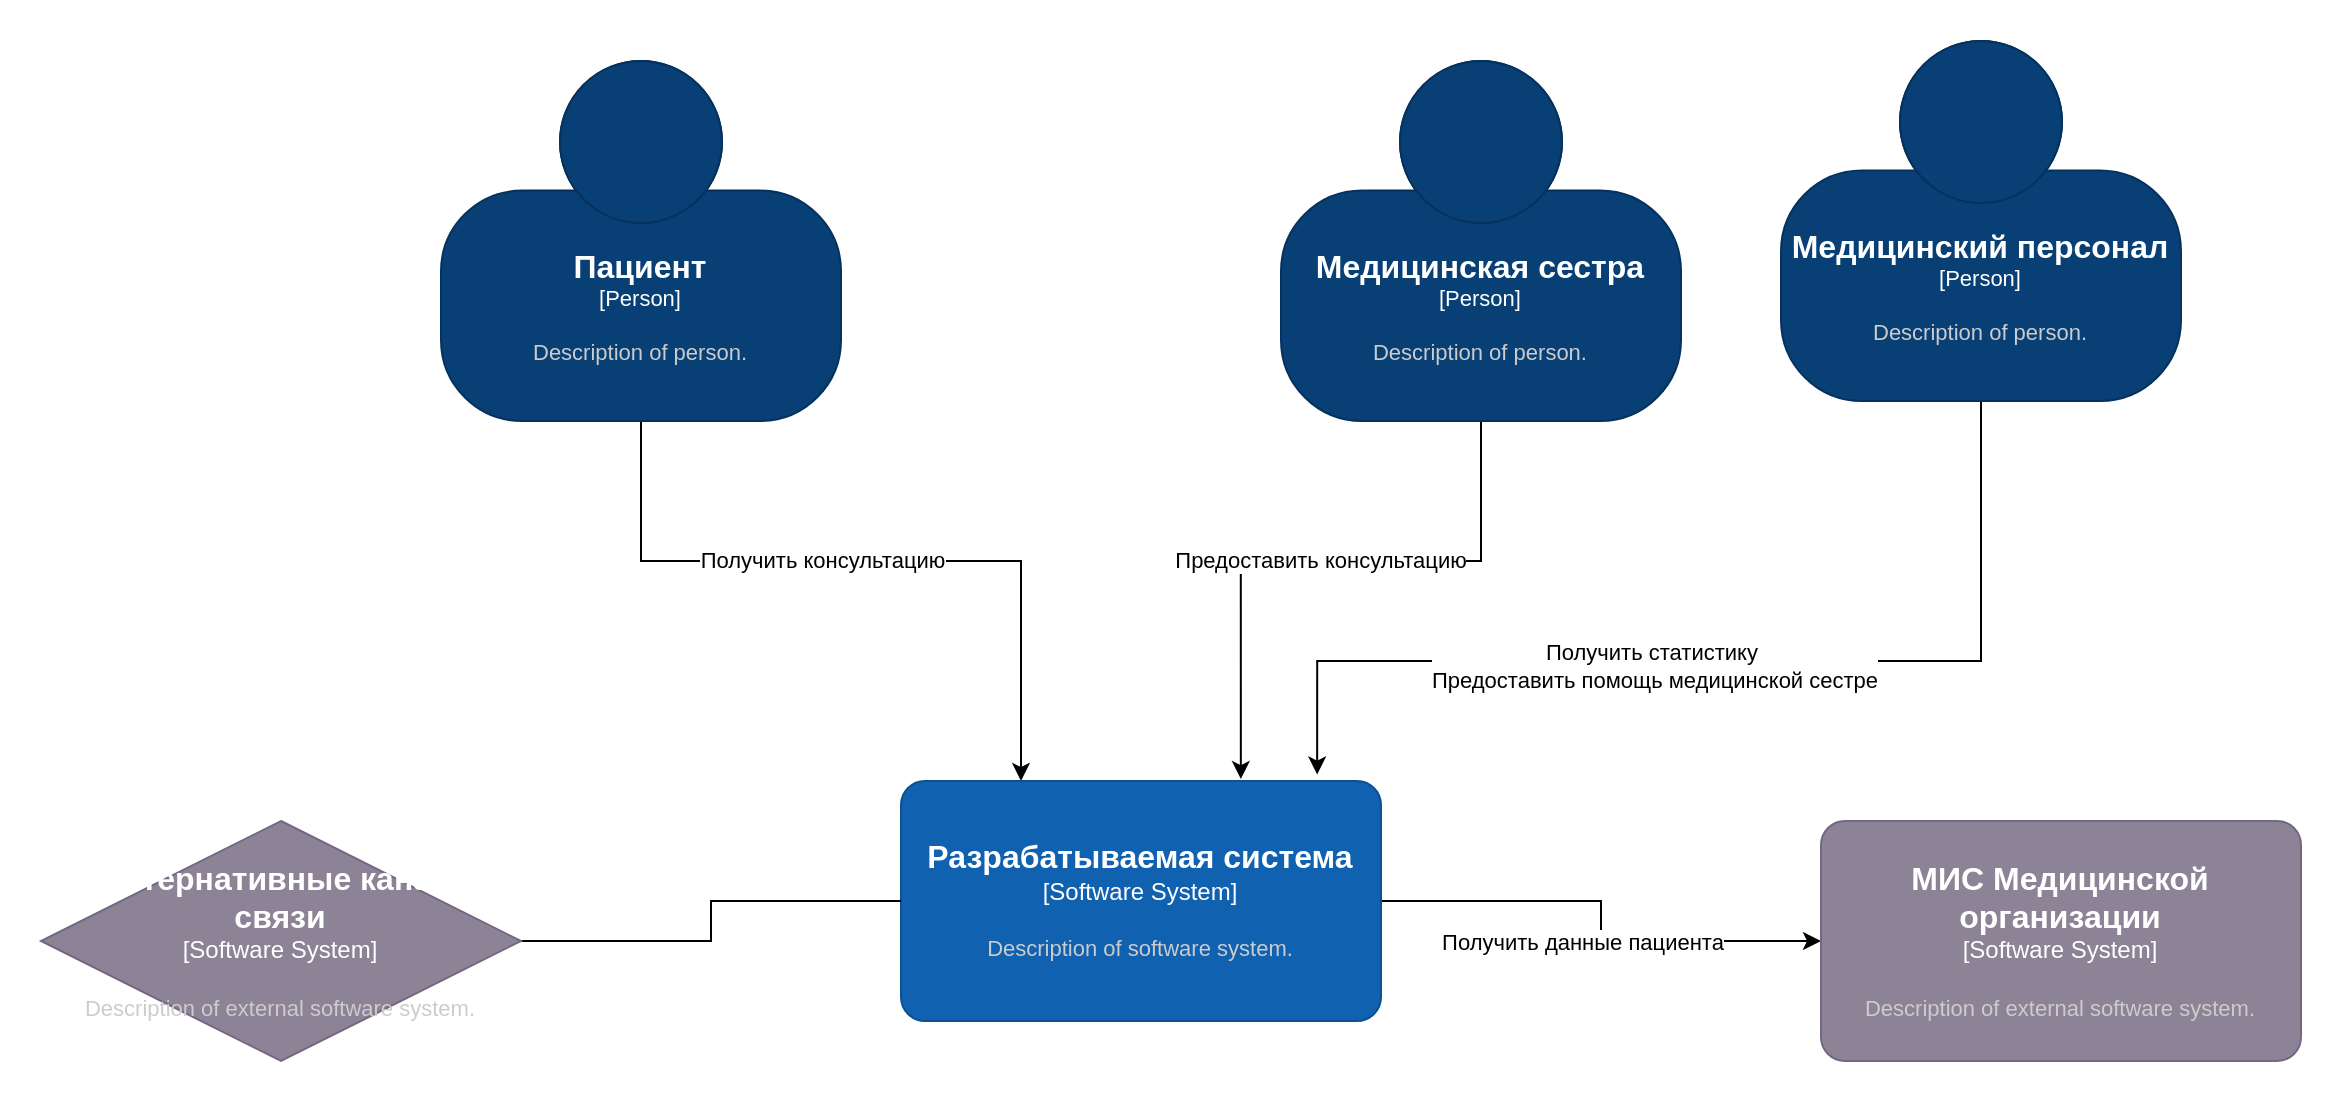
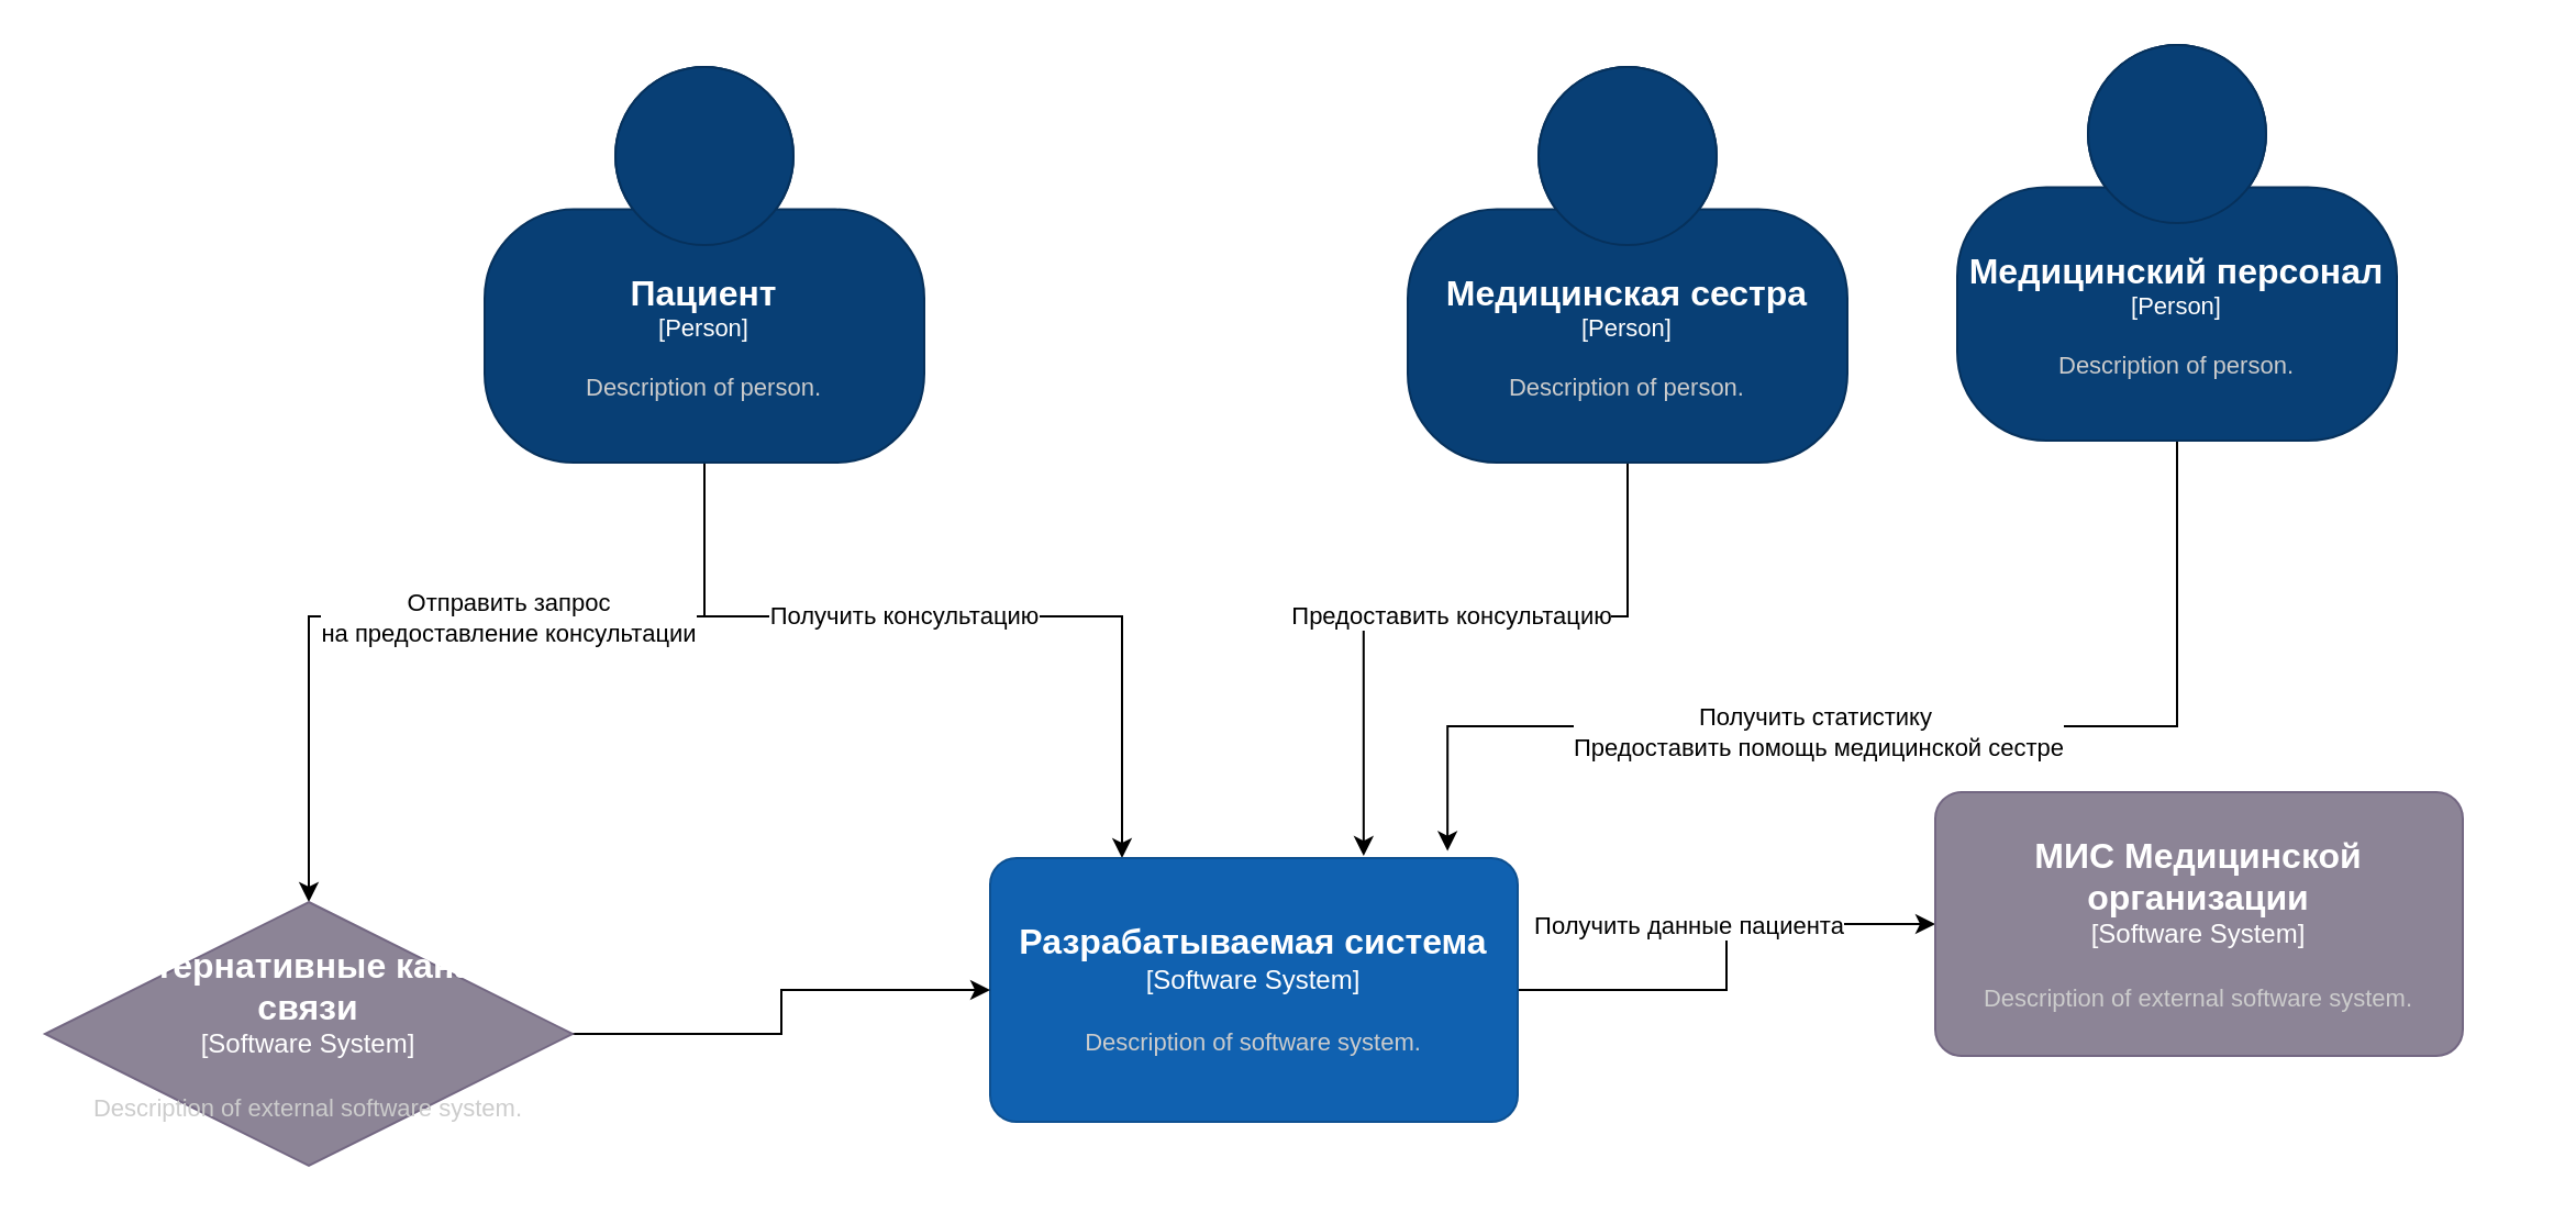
+ <mxCell id="4" style="edgeStyle=orthogonalEdgeStyle;rounded=0;orthogonalLoop=1;jettySize=auto;html=1;" parent="1" source="6" target="17" edge="1"><mxGeometry relative="1" as="geometry"><Array as="points"><mxPoint x="320" y="280" /><mxPoint x="140" y="280" /></Array></mxGeometry></mxCell>
+ <mxCell id="5" value="Отправить запрос&lt;br&gt;на предоставление консультации" style="edgeLabel;html=1;align=center;verticalAlign=middle;resizable=0;points=[];" parent="4" vertex="1" connectable="0"><mxGeometry x="-0.221" y="3" relative="1" as="geometry"><mxPoint x="-12" y="-3" as="offset" /></mxGeometry></mxCell>
- <mxCell id="16" style="edgeStyle=orthogonalEdgeStyle;rounded=0;orthogonalLoop=1;jettySize=auto;html=1;endArrow=none;" parent="1" source="17" target="14" edge="1"><mxGeometry relative="1" as="geometry" /></mxCell>
+ <mxCell id="16" style="edgeStyle=orthogonalEdgeStyle;rounded=0;orthogonalLoop=1;jettySize=auto;html=1;" parent="1" source="17" target="14" edge="1"><mxGeometry relative="1" as="geometry" /></mxCell>
- <mxCell id="15" value="&lt;font style=&quot;font-size: 16px&quot;&gt;&lt;b&gt;МИС Медицинской организации&lt;/b&gt;&lt;/font&gt;&lt;div&gt;[Software System]&lt;/div&gt;&lt;br&gt;&lt;div&gt;&lt;font style=&quot;font-size: 11px&quot;&gt;&lt;font color=&quot;#cccccc&quot;&gt;Description of external software system.&lt;/font&gt;&lt;/div&gt;" style="rounded=1;whiteSpace=wrap;html=1;labelBackgroundColor=none;fillColor=#8C8496;fontColor=#ffffff;align=center;arcSize=10;strokeColor=#736782;metaEdit=1;resizable=0;points=[[0.25,0,0],[0.5,0,0],[0.75,0,0],[1,0.25,0],[1,0.5,0],[1,0.75,0],[0.75,1,0],[0.5,1,0],[0.25,1,0],[0,0.75,0],[0,0.5,0],[0,0.25,0]];" parent="1" vertex="1"><mxGeometry x="910" y="410" width="240" height="120" as="geometry" /></mxCell>
+ <mxCell id="15" value="&lt;font style=&quot;font-size: 16px&quot;&gt;&lt;b&gt;МИС Медицинской организации&lt;/b&gt;&lt;/font&gt;&lt;div&gt;[Software System]&lt;/div&gt;&lt;br&gt;&lt;div&gt;&lt;font style=&quot;font-size: 11px&quot;&gt;&lt;font color=&quot;#cccccc&quot;&gt;Description of external software system.&lt;/font&gt;&lt;/div&gt;" style="rounded=1;whiteSpace=wrap;html=1;labelBackgroundColor=none;fillColor=#8C8496;fontColor=#ffffff;align=center;arcSize=10;strokeColor=#736782;metaEdit=1;resizable=0;points=[[0.25,0,0],[0.5,0,0],[0.75,0,0],[1,0.25,0],[1,0.5,0],[1,0.75,0],[0.75,1,0],[0.5,1,0],[0.25,1,0],[0,0.75,0],[0,0.5,0],[0,0.25,0]];" parent="1" vertex="1"><mxGeometry x="880" y="360" width="240" height="120" as="geometry" /></mxCell>
